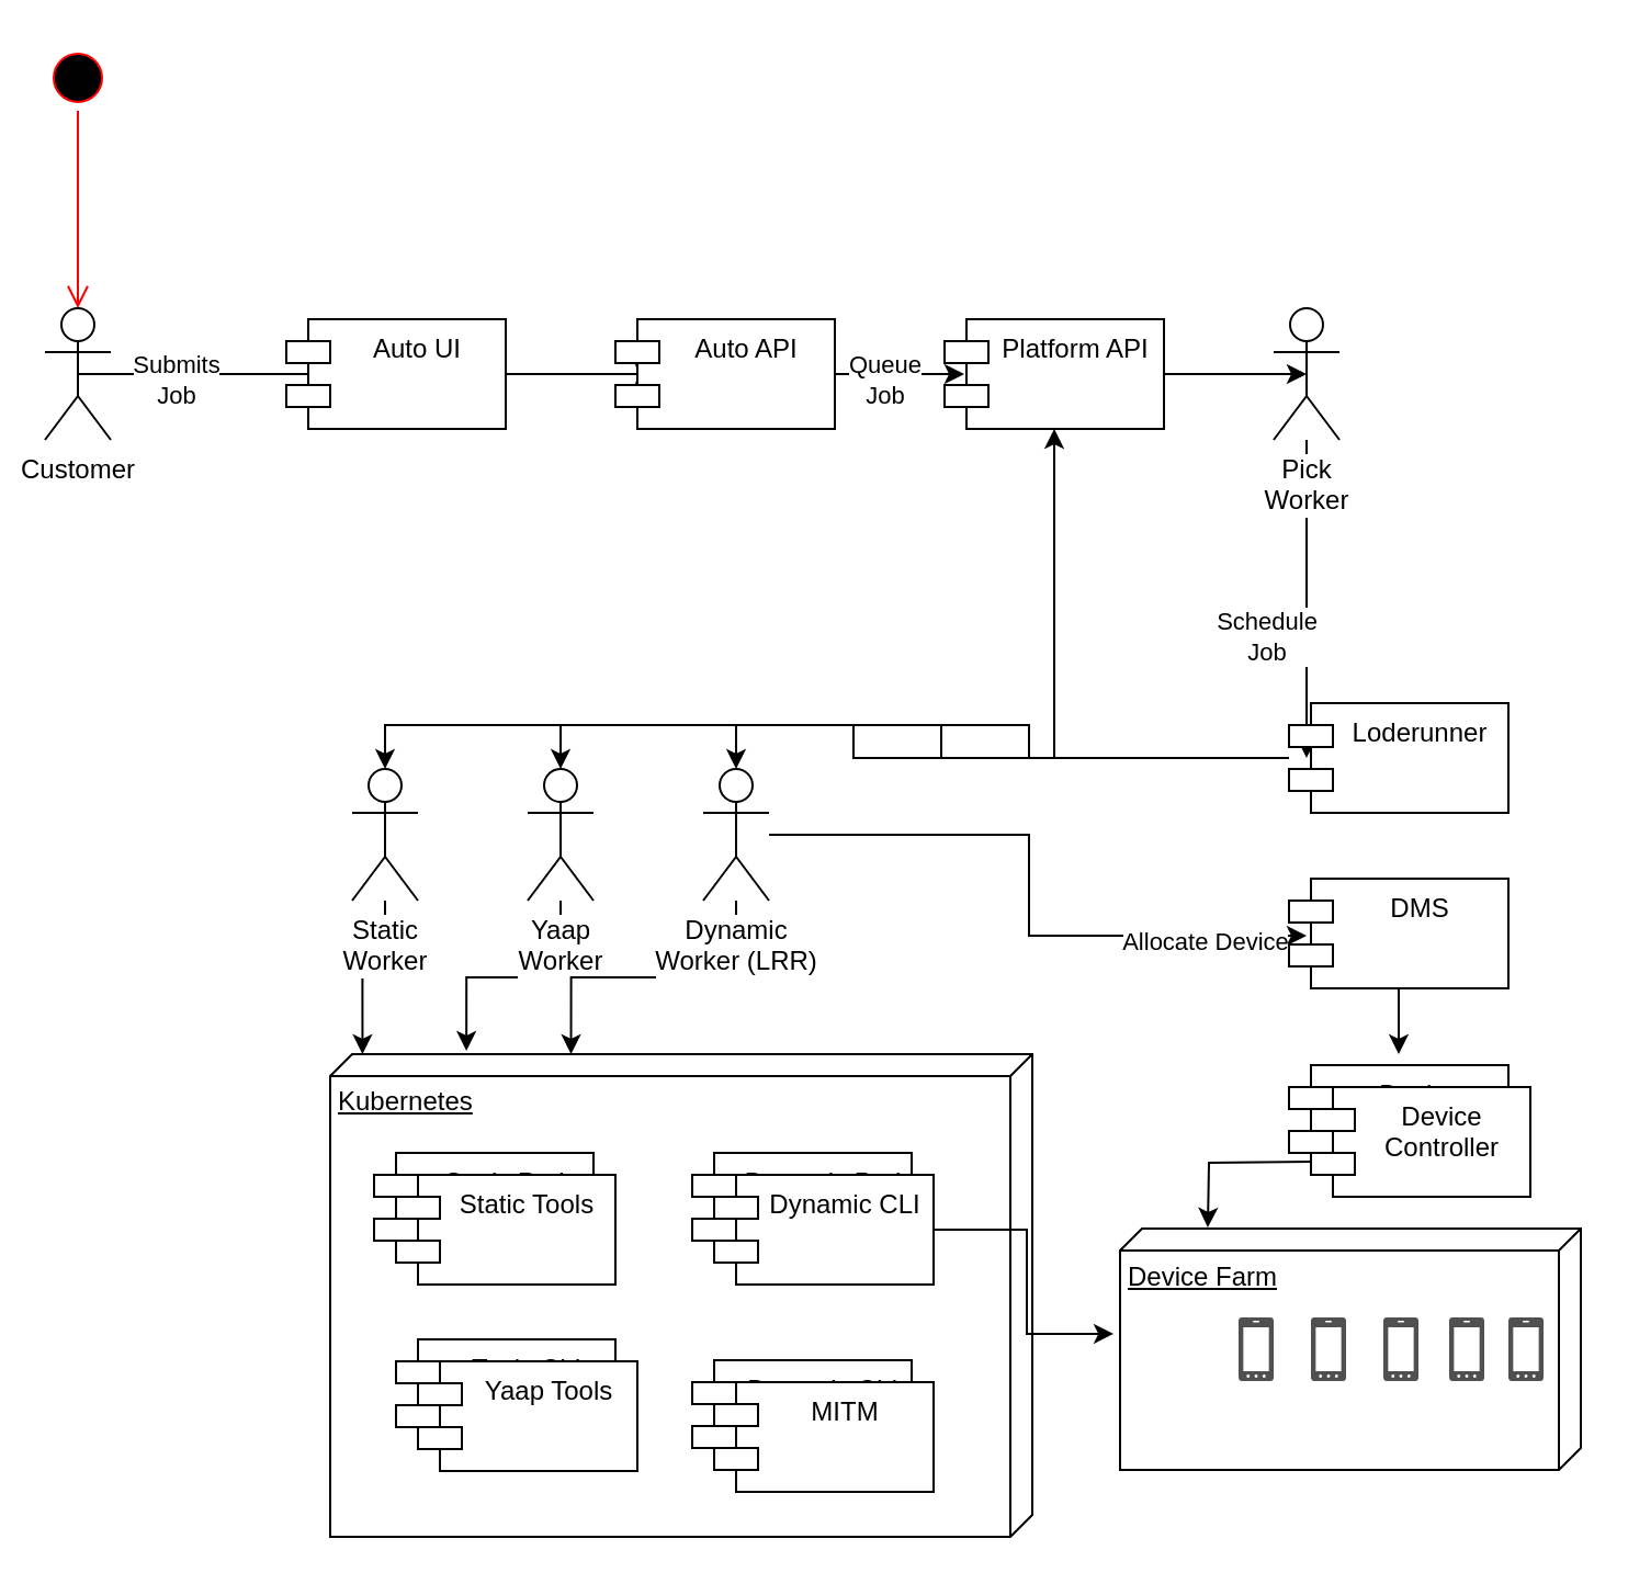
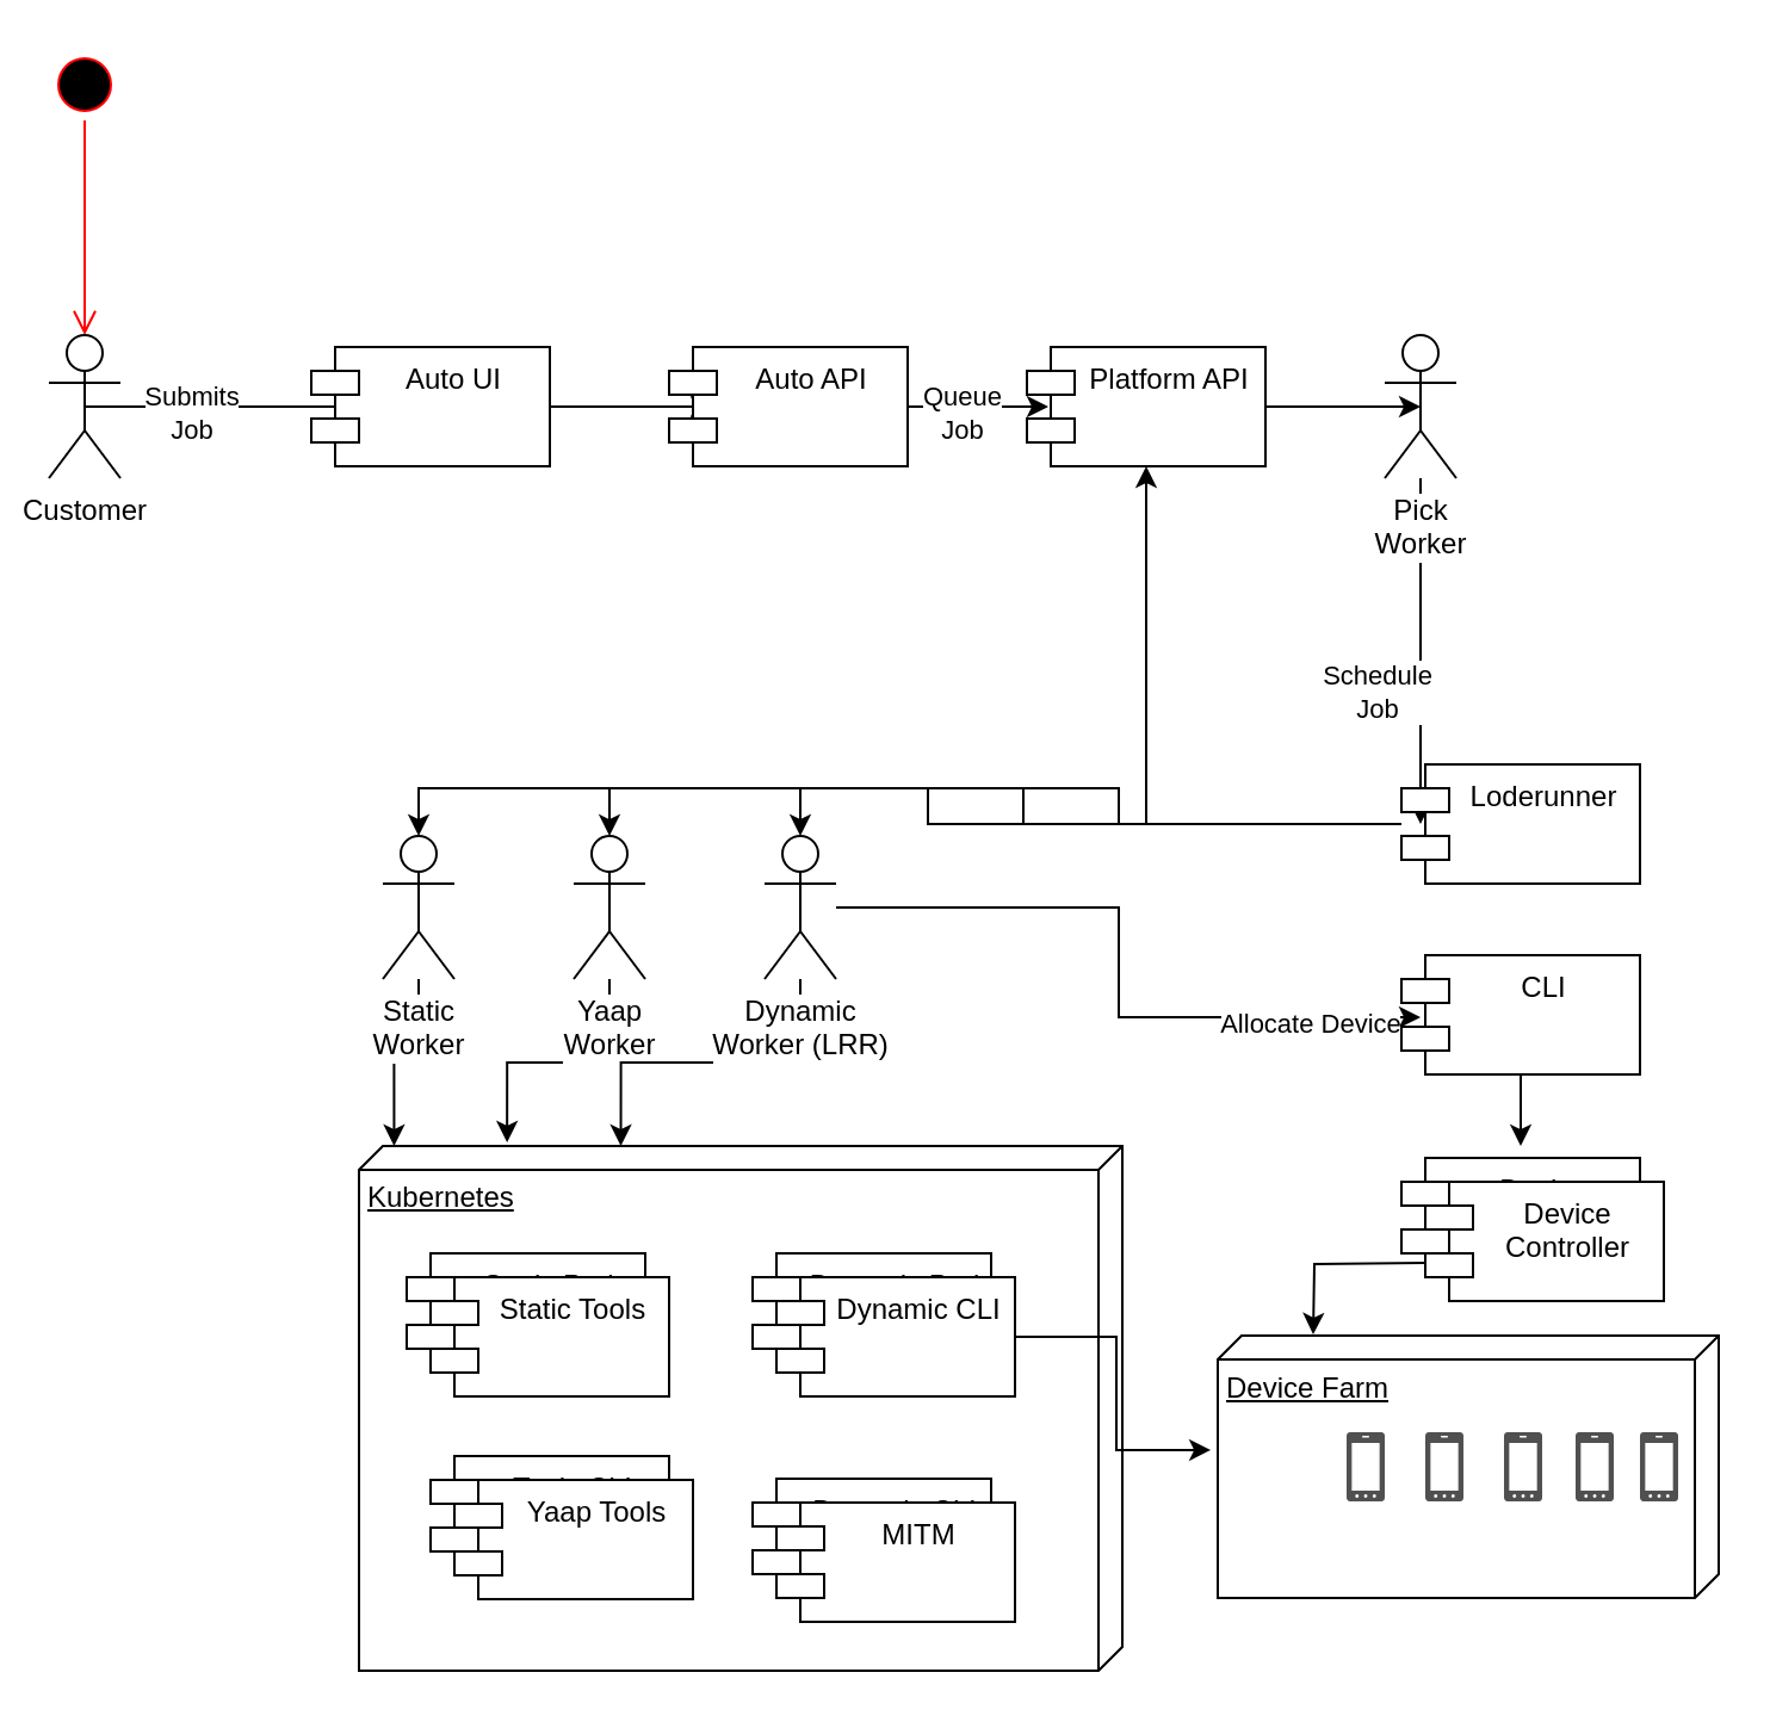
- <mxCell id="32" value="DMS" style="shape=module;align=left;spacingLeft=20;align=center;verticalAlign=top;" parent="1" vertex="1"><mxGeometry x="587" y="400" width="100" height="50" as="geometry" /></mxCell>
+ <mxCell id="32" value="CLI" style="shape=module;align=left;spacingLeft=20;align=center;verticalAlign=top;" parent="1" vertex="1"><mxGeometry x="587" y="400" width="100" height="50" as="geometry" /></mxCell>
